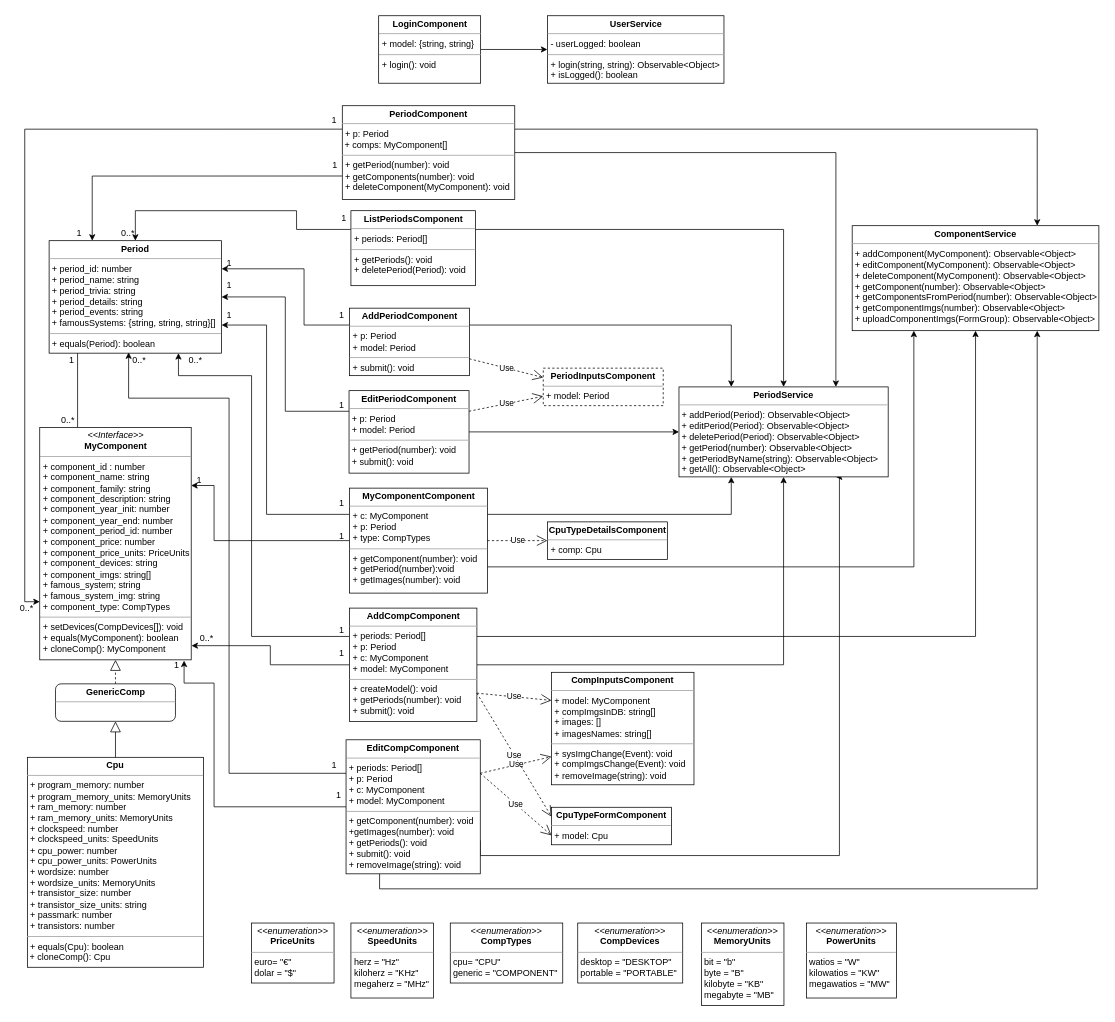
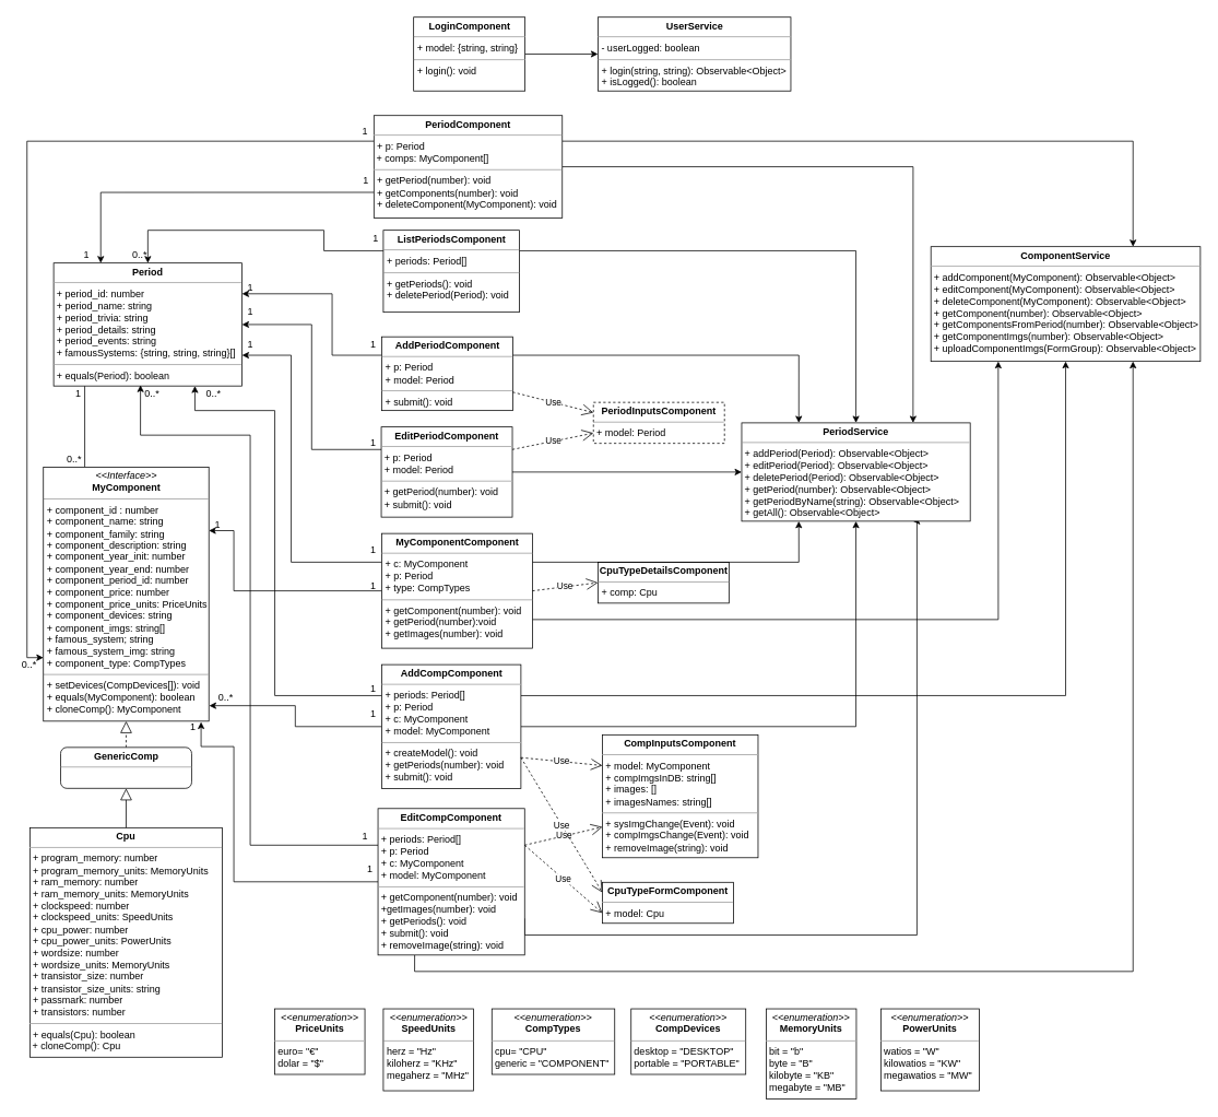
- <mxCell id="24" value="&lt;p style=&quot;margin:0px;margin-top:4px;text-align:center;&quot;&gt;&lt;b&gt;CpuTypeDetailsComponent&lt;/b&gt;&lt;/p&gt;&lt;hr size=&quot;1&quot;&gt;&lt;p style=&quot;margin:0px;margin-left:4px;&quot;&gt;+ comp: Cpu&lt;/p&gt;&lt;p style=&quot;margin:0px;margin-left:4px;&quot;&gt;&lt;br&gt;&lt;/p&gt;" style="verticalAlign=top;align=left;overflow=fill;fontSize=12;fontFamily=Helvetica;html=1;" parent="1" vertex="1"><mxGeometry x="729.5" y="695" width="160" height="50" as="geometry" /></mxCell>
+ <mxCell id="24" value="&lt;p style=&quot;margin:0px;margin-top:4px;text-align:center;&quot;&gt;&lt;b&gt;CpuTypeDetailsComponent&lt;/b&gt;&lt;/p&gt;&lt;hr size=&quot;1&quot;&gt;&lt;p style=&quot;margin:0px;margin-left:4px;&quot;&gt;+ comp: Cpu&lt;/p&gt;&lt;p style=&quot;margin:0px;margin-left:4px;&quot;&gt;&lt;br&gt;&lt;/p&gt;" style="verticalAlign=top;align=left;overflow=fill;fontSize=12;fontFamily=Helvetica;html=1;" parent="1" vertex="1"><mxGeometry x="729.5" y="685" width="160" height="50" as="geometry" /></mxCell>
